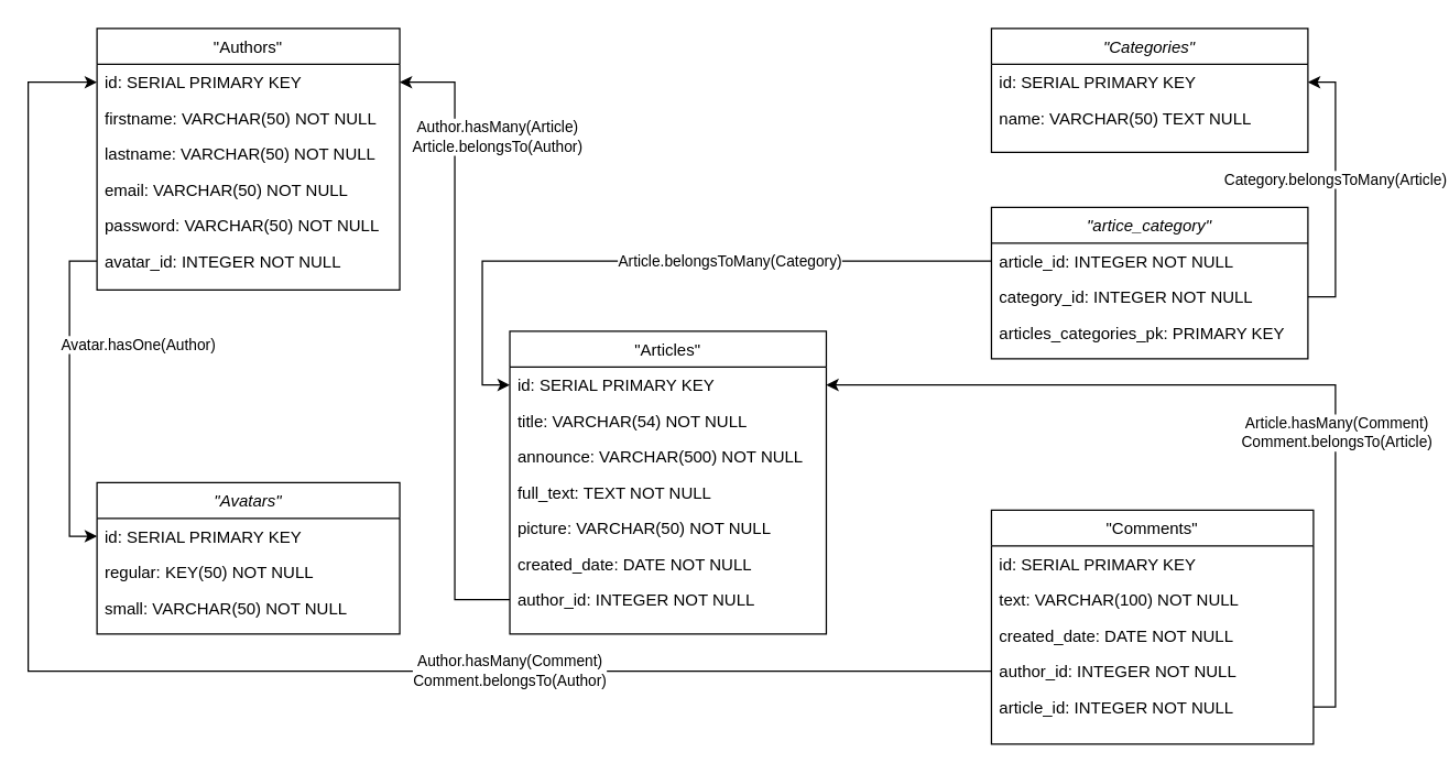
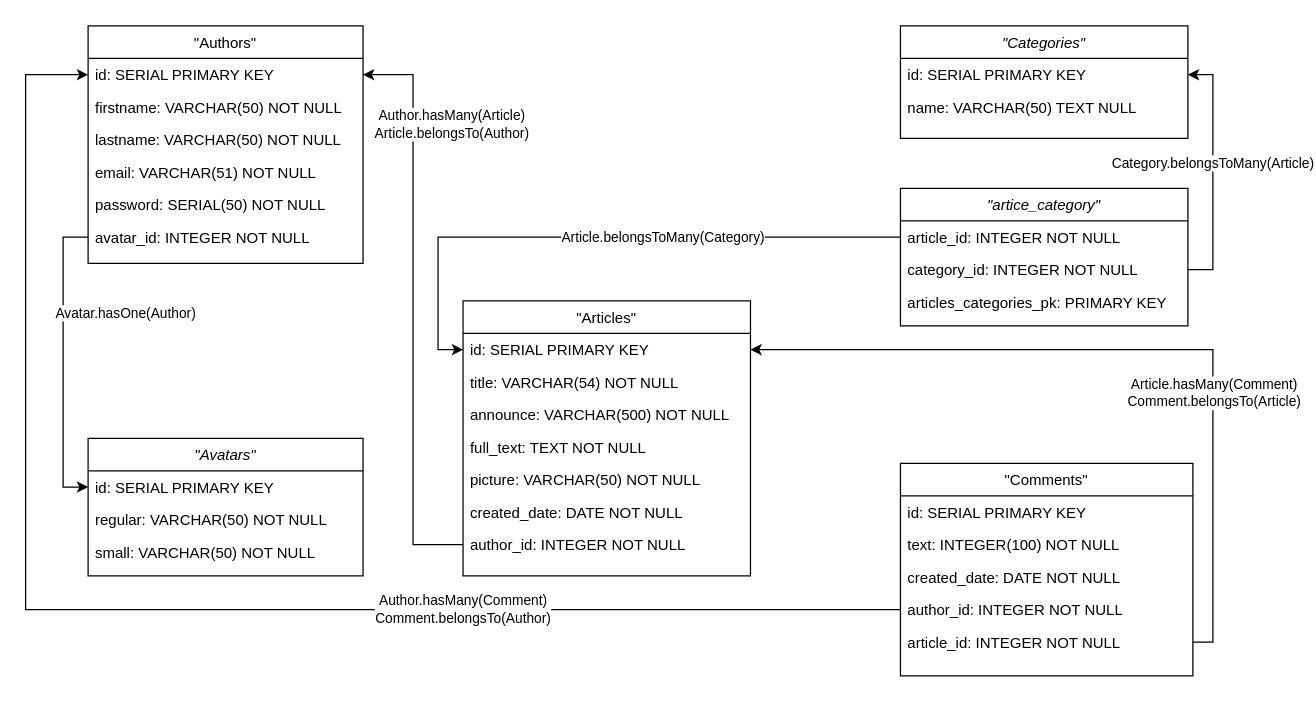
- <mxCell id="9" value="email: VARCHAR(50) NOT NULL" style="text;align=left;verticalAlign=top;spacingLeft=4;spacingRight=4;overflow=hidden;rotatable=0;points=[[0,0.5],[1,0.5]];portConstraint=eastwest;" parent="5" vertex="1"><mxGeometry y="104" width="220" height="26" as="geometry" /></mxCell>
+ <mxCell id="9" value="email: VARCHAR(51) NOT NULL" style="text;align=left;verticalAlign=top;spacingLeft=4;spacingRight=4;overflow=hidden;rotatable=0;points=[[0,0.5],[1,0.5]];portConstraint=eastwest;" parent="5" vertex="1"><mxGeometry y="104" width="220" height="26" as="geometry" /></mxCell>
- <mxCell id="10" value="password: VARCHAR(50) NOT NULL" style="text;align=left;verticalAlign=top;spacingLeft=4;spacingRight=4;overflow=hidden;rotatable=0;points=[[0,0.5],[1,0.5]];portConstraint=eastwest;" parent="5" vertex="1"><mxGeometry y="130" width="220" height="26" as="geometry" /></mxCell>
+ <mxCell id="10" value="password: SERIAL(50) NOT NULL" style="text;align=left;verticalAlign=top;spacingLeft=4;spacingRight=4;overflow=hidden;rotatable=0;points=[[0,0.5],[1,0.5]];portConstraint=eastwest;" parent="5" vertex="1"><mxGeometry y="130" width="220" height="26" as="geometry" /></mxCell>
- <mxCell id="32" value="regular: KEY(50) NOT NULL" style="text;align=left;verticalAlign=top;spacingLeft=4;spacingRight=4;overflow=hidden;rotatable=0;points=[[0,0.5],[1,0.5]];portConstraint=eastwest;rounded=0;shadow=0;html=0;" parent="30" vertex="1"><mxGeometry y="52" width="220" height="26" as="geometry" /></mxCell>
+ <mxCell id="32" value="regular: VARCHAR(50) NOT NULL" style="text;align=left;verticalAlign=top;spacingLeft=4;spacingRight=4;overflow=hidden;rotatable=0;points=[[0,0.5],[1,0.5]];portConstraint=eastwest;rounded=0;shadow=0;html=0;" parent="30" vertex="1"><mxGeometry y="52" width="220" height="26" as="geometry" /></mxCell>
- <mxCell id="38" value="text: VARCHAR(100) NOT NULL" style="text;align=left;verticalAlign=top;spacingLeft=4;spacingRight=4;overflow=hidden;rotatable=0;points=[[0,0.5],[1,0.5]];portConstraint=eastwest;" parent="36" vertex="1"><mxGeometry y="52" width="234" height="26" as="geometry" /></mxCell>
+ <mxCell id="38" value="text: INTEGER(100) NOT NULL" style="text;align=left;verticalAlign=top;spacingLeft=4;spacingRight=4;overflow=hidden;rotatable=0;points=[[0,0.5],[1,0.5]];portConstraint=eastwest;" parent="36" vertex="1"><mxGeometry y="52" width="234" height="26" as="geometry" /></mxCell>
